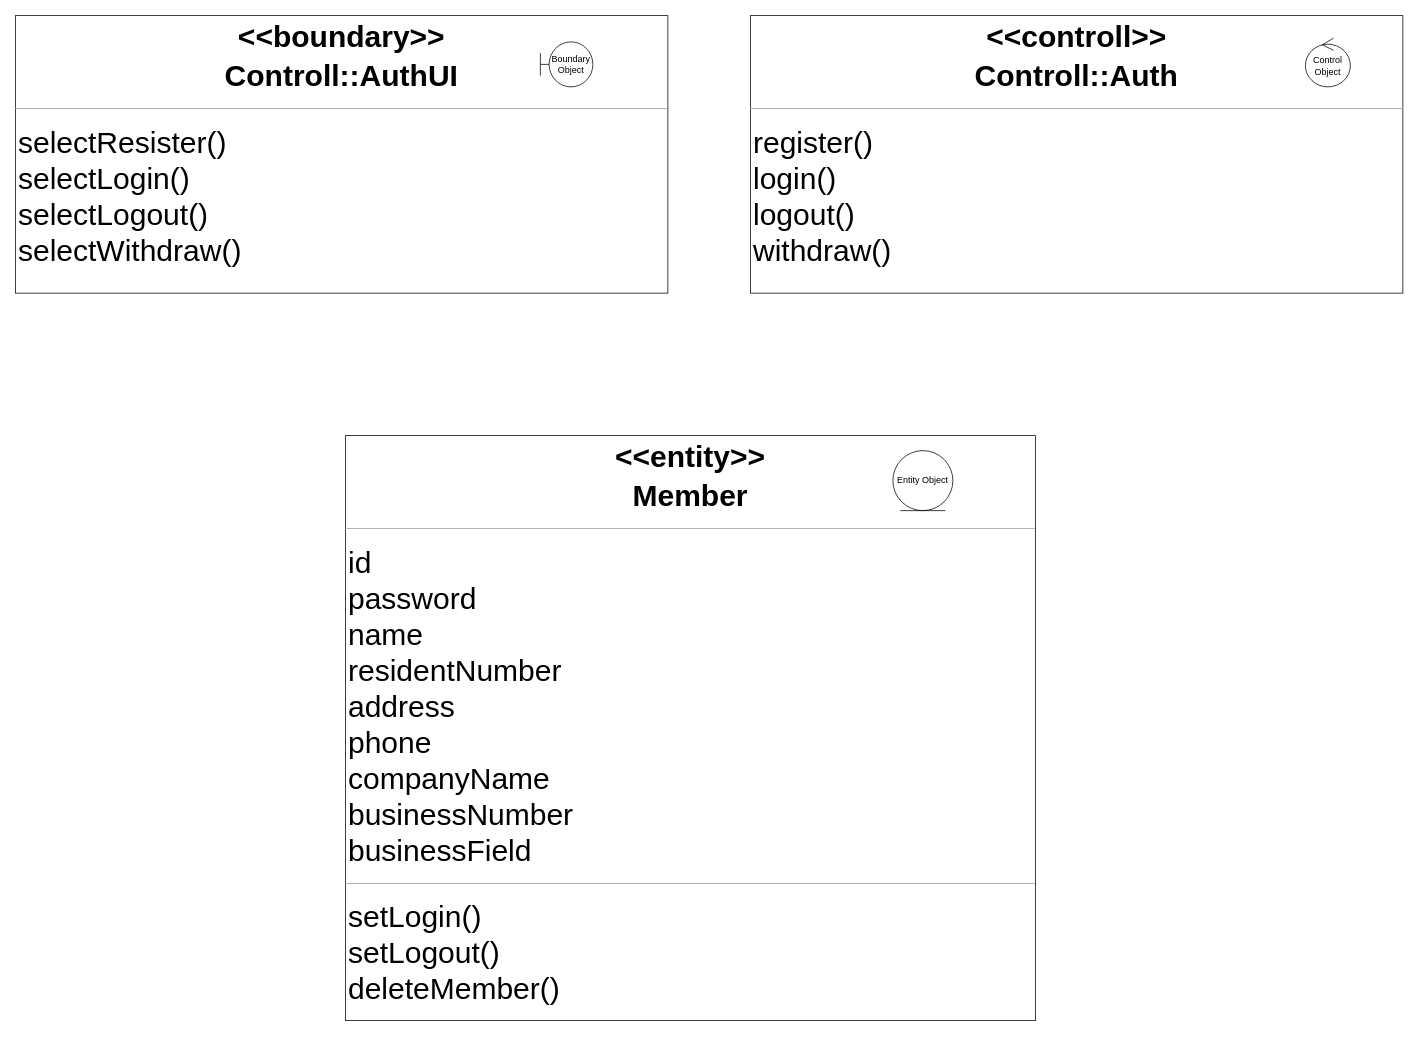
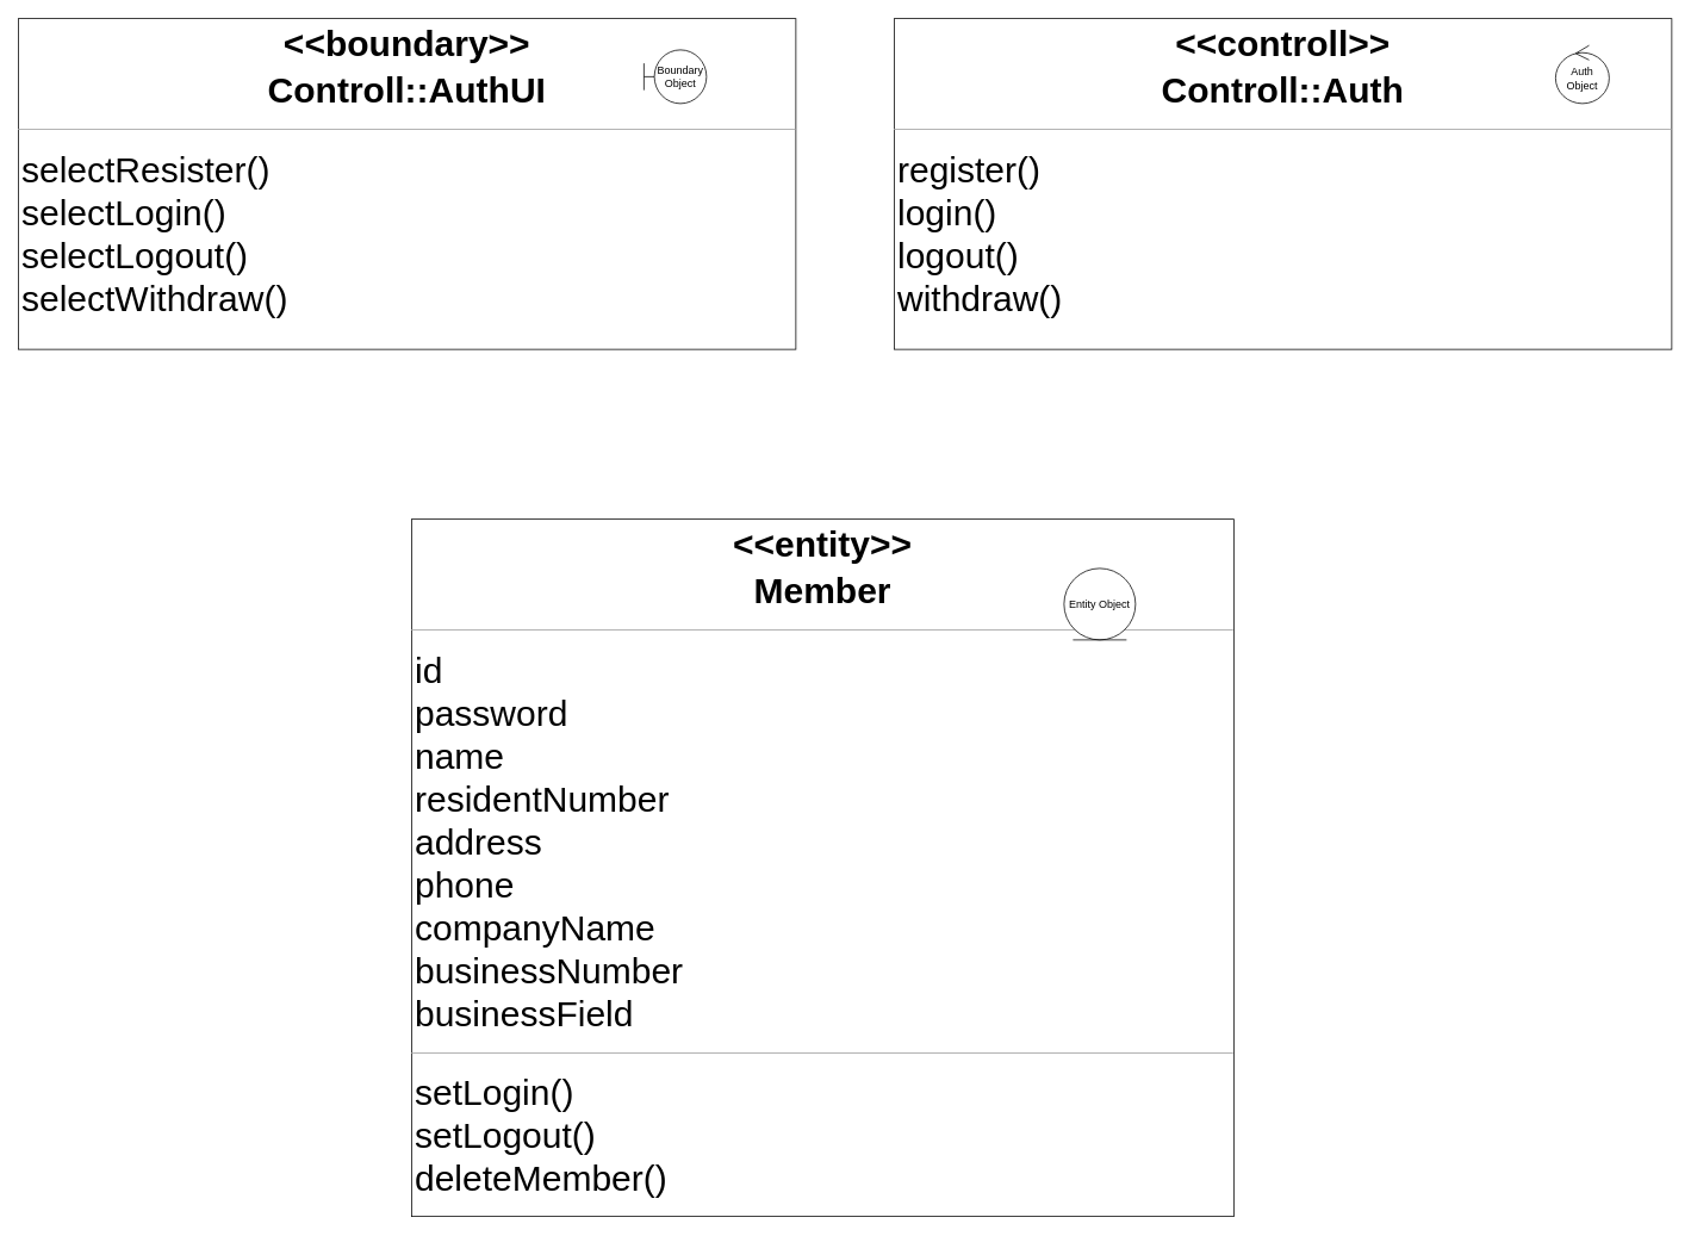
- <mxCell id="5" value="Control Object" style="ellipse;shape=umlControl;whiteSpace=wrap;html=1;" vertex="1" parent="1"><mxGeometry x="1740" y="50" width="60" height="65" as="geometry" /></mxCell>
+ <mxCell id="5" value="Auth Object" style="ellipse;shape=umlControl;whiteSpace=wrap;html=1;" vertex="1" parent="1"><mxGeometry x="1740" y="50" width="60" height="65" as="geometry" /></mxCell>
- <mxCell id="7" value="Entity Object" style="ellipse;shape=umlEntity;whiteSpace=wrap;html=1;" vertex="1" parent="1"><mxGeometry x="1190" y="600" width="80" height="80" as="geometry" /></mxCell>
+ <mxCell id="7" value="Entity Object" style="ellipse;shape=umlEntity;whiteSpace=wrap;html=1;" vertex="1" parent="1"><mxGeometry x="1190" y="635" width="80" height="80" as="geometry" /></mxCell>
